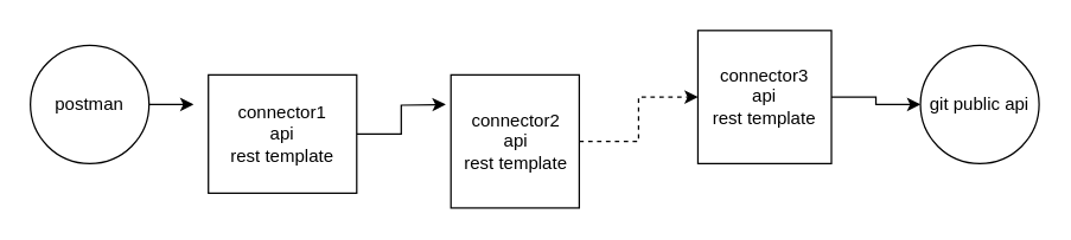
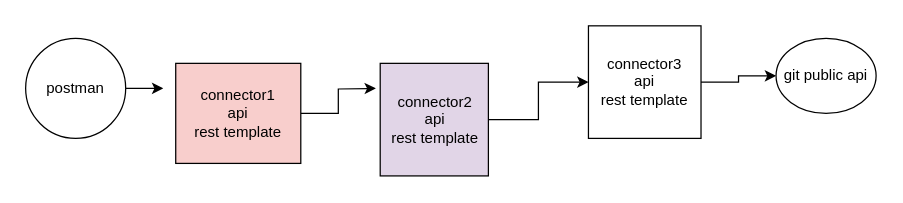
- <mxCell id="10" value="git public api&lt;br&gt;" style="ellipse;whiteSpace=wrap;html=1;aspect=fixed;" vertex="1" parent="1"><mxGeometry x="620" y="30" width="80" height="80" as="geometry" /></mxCell>
+ <mxCell id="10" value="git public api&lt;br&gt;" style="ellipse;whiteSpace=wrap;html=1;aspect=fixed;" vertex="1" parent="1"><mxGeometry x="620" y="30" width="80" height="60" as="geometry" /></mxCell>
- <mxCell id="4" style="edgeStyle=orthogonalEdgeStyle;rounded=0;orthogonalLoop=1;jettySize=auto;html=1;exitX=1;exitY=0.5;exitDx=0;exitDy=0;entryX=0;entryY=0.5;entryDx=0;entryDy=0;dashed=1;" edge="1" parent="1" source="5" target="7"><mxGeometry relative="1" as="geometry" /></mxCell>
+ <mxCell id="4" style="edgeStyle=orthogonalEdgeStyle;rounded=0;orthogonalLoop=1;jettySize=auto;html=1;exitX=1;exitY=0.5;exitDx=0;exitDy=0;entryX=0;entryY=0.5;entryDx=0;entryDy=0;" edge="1" parent="1" source="5" target="7"><mxGeometry relative="1" as="geometry" /></mxCell>
- <mxCell id="3" value="connector1&lt;br&gt;api&lt;br&gt;rest template" style="rounded=0;whiteSpace=wrap;html=1;" vertex="1" parent="1"><mxGeometry x="140" y="50" width="100" height="80" as="geometry" /></mxCell>
+ <mxCell id="3" value="connector1&lt;br&gt;api&lt;br&gt;rest template" style="rounded=0;whiteSpace=wrap;html=1;fillColor=#f8cecc;" vertex="1" parent="1"><mxGeometry x="140" y="50" width="100" height="80" as="geometry" /></mxCell>
- <mxCell id="5" value="connector2&lt;br&gt;api&lt;br&gt;rest template" style="rounded=0;whiteSpace=wrap;html=1;" vertex="1" parent="1"><mxGeometry x="303.5" y="50" width="86.5" height="90" as="geometry" /></mxCell>
+ <mxCell id="5" value="connector2&lt;br&gt;api&lt;br&gt;rest template" style="rounded=0;whiteSpace=wrap;html=1;fillColor=#e1d5e7;" vertex="1" parent="1"><mxGeometry x="303.5" y="50" width="86.5" height="90" as="geometry" /></mxCell>
